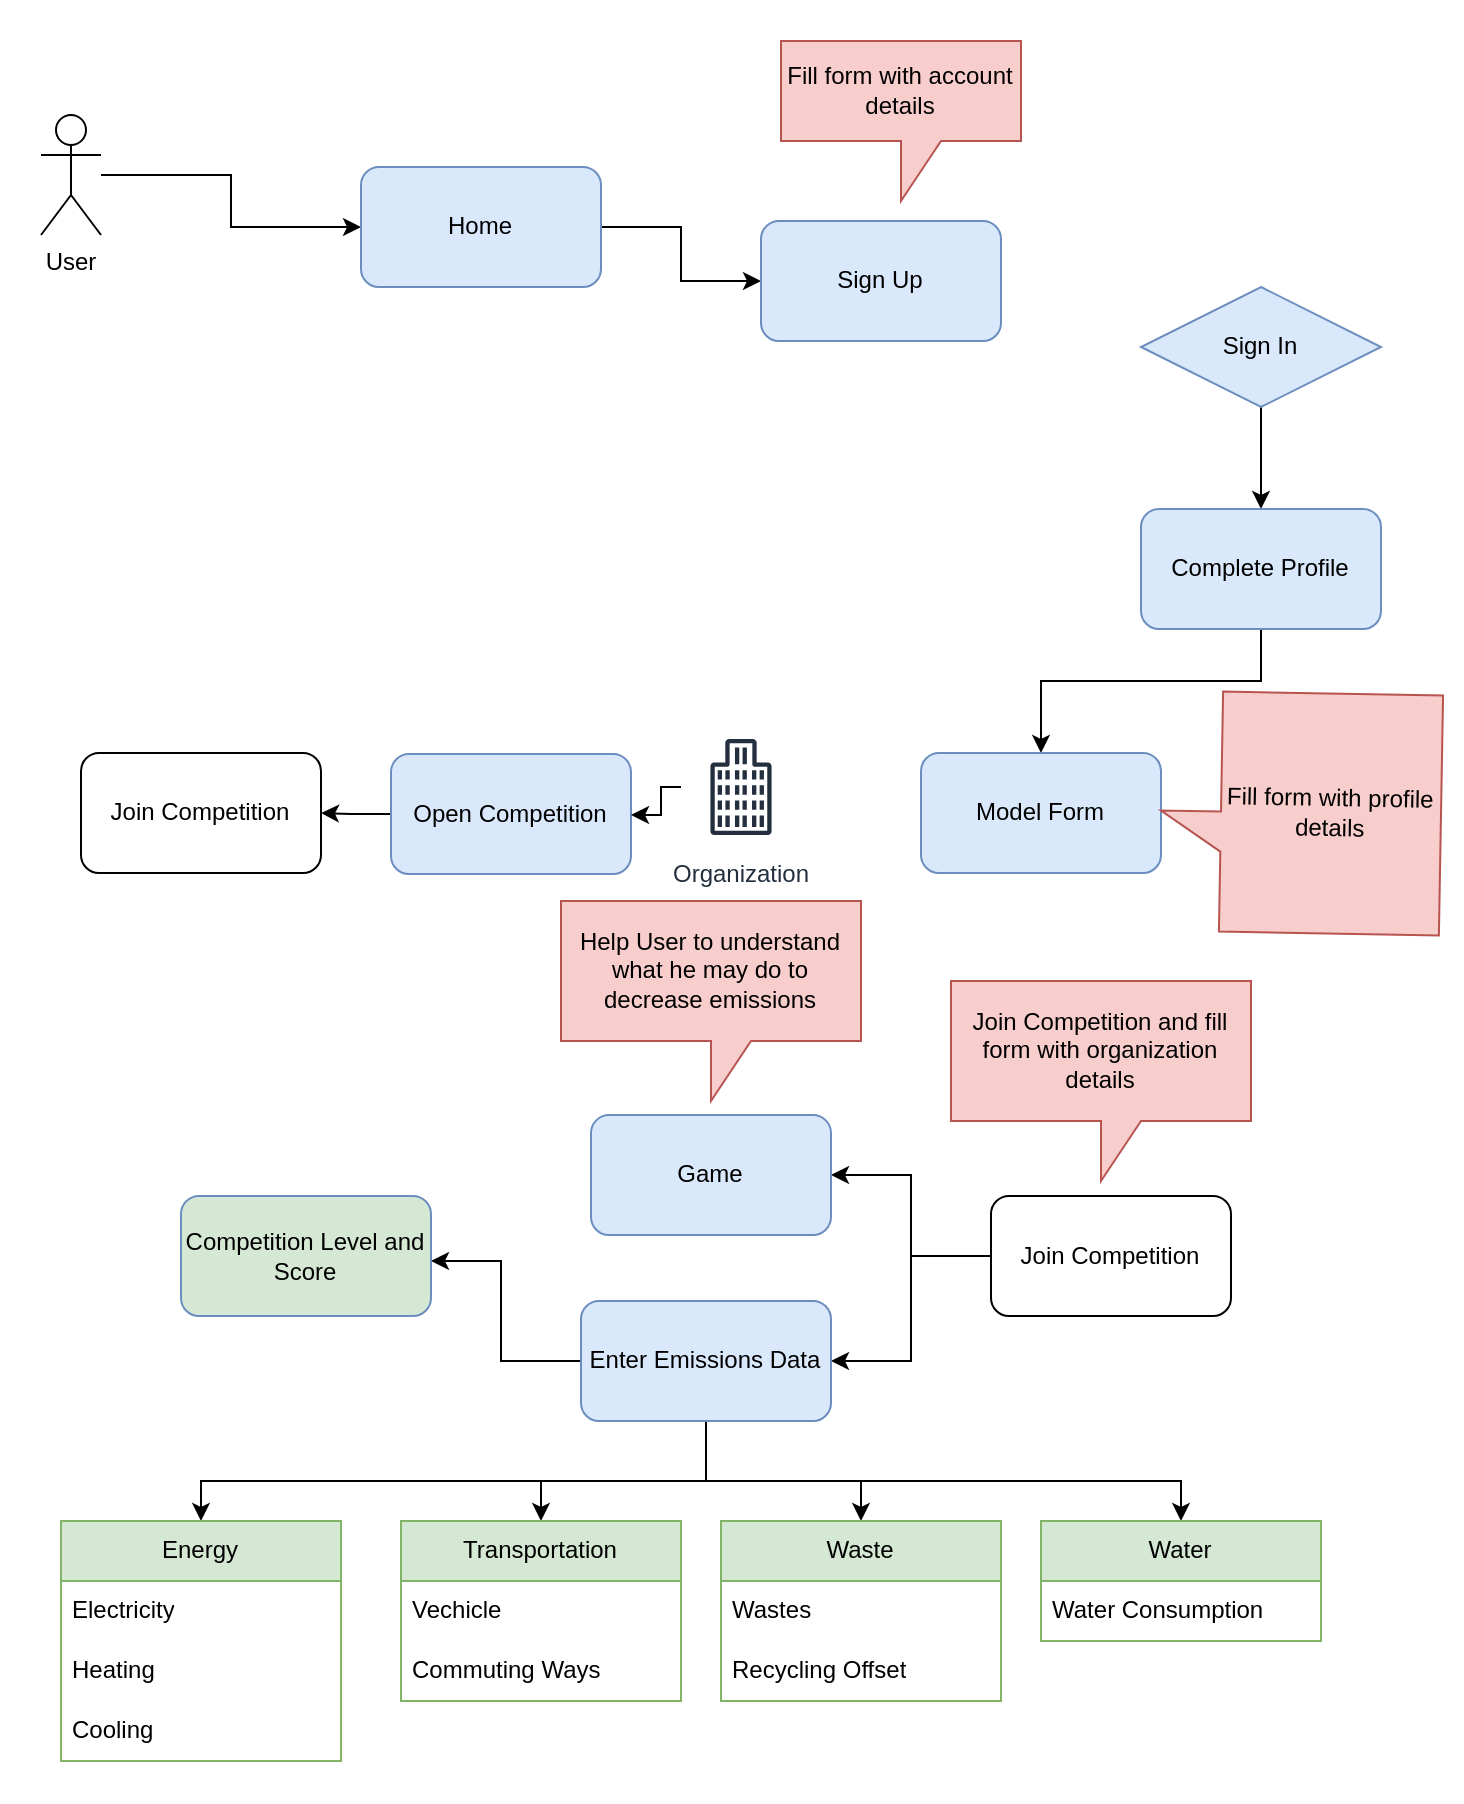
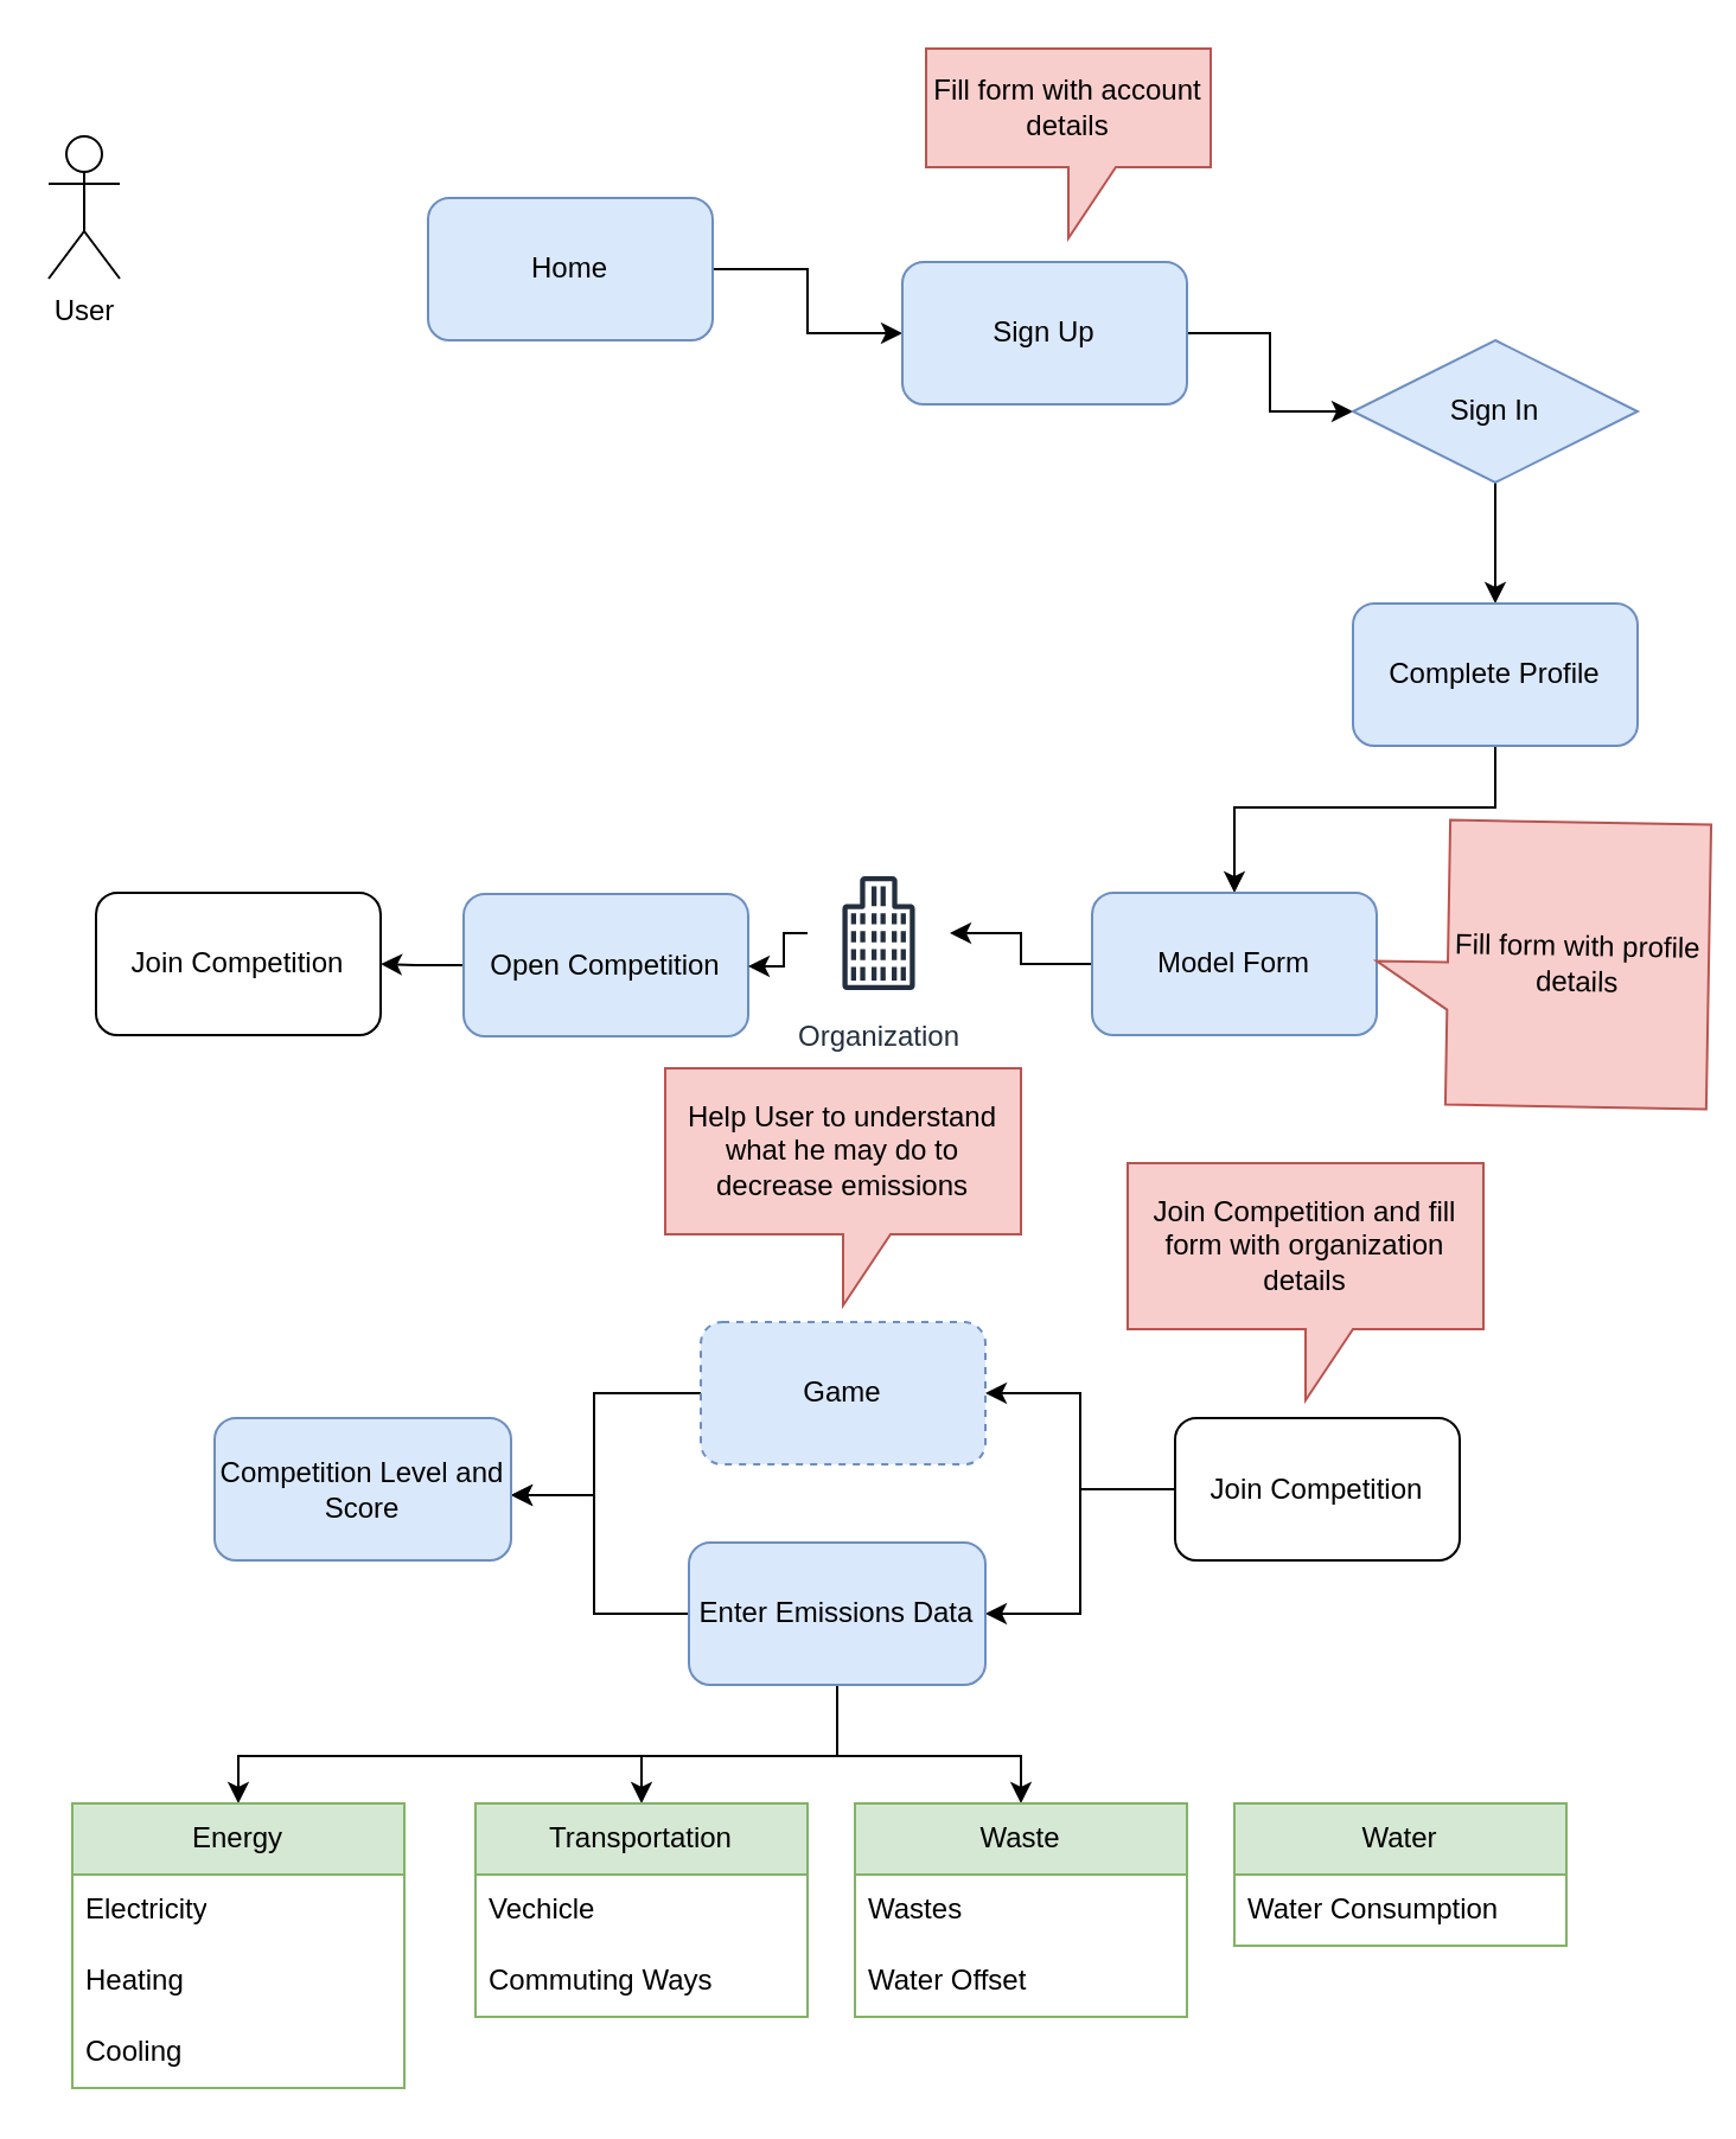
- <mxCell id="2" style="edgeStyle=orthogonalEdgeStyle;rounded=0;orthogonalLoop=1;jettySize=auto;html=1;" edge="1" parent="1" source="3" target="5"><mxGeometry relative="1" as="geometry" /></mxCell>
+ <mxCell id="6" style="edgeStyle=orthogonalEdgeStyle;rounded=0;orthogonalLoop=1;jettySize=auto;html=1;" edge="1" parent="1" source="7" target="10"><mxGeometry relative="1" as="geometry"><mxPoint x="570" y="167" as="targetPoint" /></mxGeometry></mxCell>
+ <mxCell id="13" style="edgeStyle=orthogonalEdgeStyle;rounded=0;orthogonalLoop=1;jettySize=auto;html=1;" edge="1" parent="1" source="14" target="26"><mxGeometry relative="1" as="geometry"><mxPoint x="380" y="393" as="targetPoint" /></mxGeometry></mxCell>
+ <mxCell id="22" style="edgeStyle=orthogonalEdgeStyle;rounded=0;orthogonalLoop=1;jettySize=auto;html=1;" edge="1" parent="1" source="23" target="45"><mxGeometry relative="1" as="geometry"><Array as="points"><mxPoint x="250" y="587" /><mxPoint x="250" y="630" /></Array></mxGeometry></mxCell>
- <mxCell id="23" value="Game" style="rounded=1;whiteSpace=wrap;html=1;fillColor=#dae8fc;strokeColor=#6c8ebf;" vertex="1" parent="1"><mxGeometry x="295" y="557.04" width="120" height="60" as="geometry" /></mxCell>
+ <mxCell id="23" value="Game" style="rounded=1;whiteSpace=wrap;html=1;fillColor=#dae8fc;strokeColor=#6c8ebf;dashed=1;" vertex="1" parent="1"><mxGeometry x="295" y="557.04" width="120" height="60" as="geometry" /></mxCell>
- <mxCell id="45" value="Competition Level and Score" style="rounded=1;whiteSpace=wrap;html=1;fillColor=#d5e8d4;strokeColor=#6c8ebf;" vertex="1" parent="1"><mxGeometry x="90" y="597.52" width="125" height="60" as="geometry" /></mxCell>
+ <mxCell id="45" value="Competition Level and Score" style="rounded=1;whiteSpace=wrap;html=1;fillColor=#dae8fc;strokeColor=#6c8ebf;" vertex="1" parent="1"><mxGeometry x="90" y="597.52" width="125" height="60" as="geometry" /></mxCell>
- <mxCell id="28" style="edgeStyle=orthogonalEdgeStyle;rounded=0;orthogonalLoop=1;jettySize=auto;html=1;" edge="1" parent="1" source="32" target="43"><mxGeometry relative="1" as="geometry"><Array as="points"><mxPoint x="353" y="740" /><mxPoint x="590" y="740" /></Array></mxGeometry></mxCell>
- <mxCell id="42" value="Recycling Offset" style="text;strokeColor=none;fillColor=none;align=left;verticalAlign=middle;spacingLeft=4;spacingRight=4;overflow=hidden;points=[[0,0.5],[1,0.5]];portConstraint=eastwest;rotatable=0;whiteSpace=wrap;html=1;" vertex="1" parent="40"><mxGeometry y="60" width="140" height="30" as="geometry" /></mxCell>
+ <mxCell id="42" value="Water Offset" style="text;strokeColor=none;fillColor=none;align=left;verticalAlign=middle;spacingLeft=4;spacingRight=4;overflow=hidden;points=[[0,0.5],[1,0.5]];portConstraint=eastwest;rotatable=0;whiteSpace=wrap;html=1;" vertex="1" parent="40"><mxGeometry y="60" width="140" height="30" as="geometry" /></mxCell>
